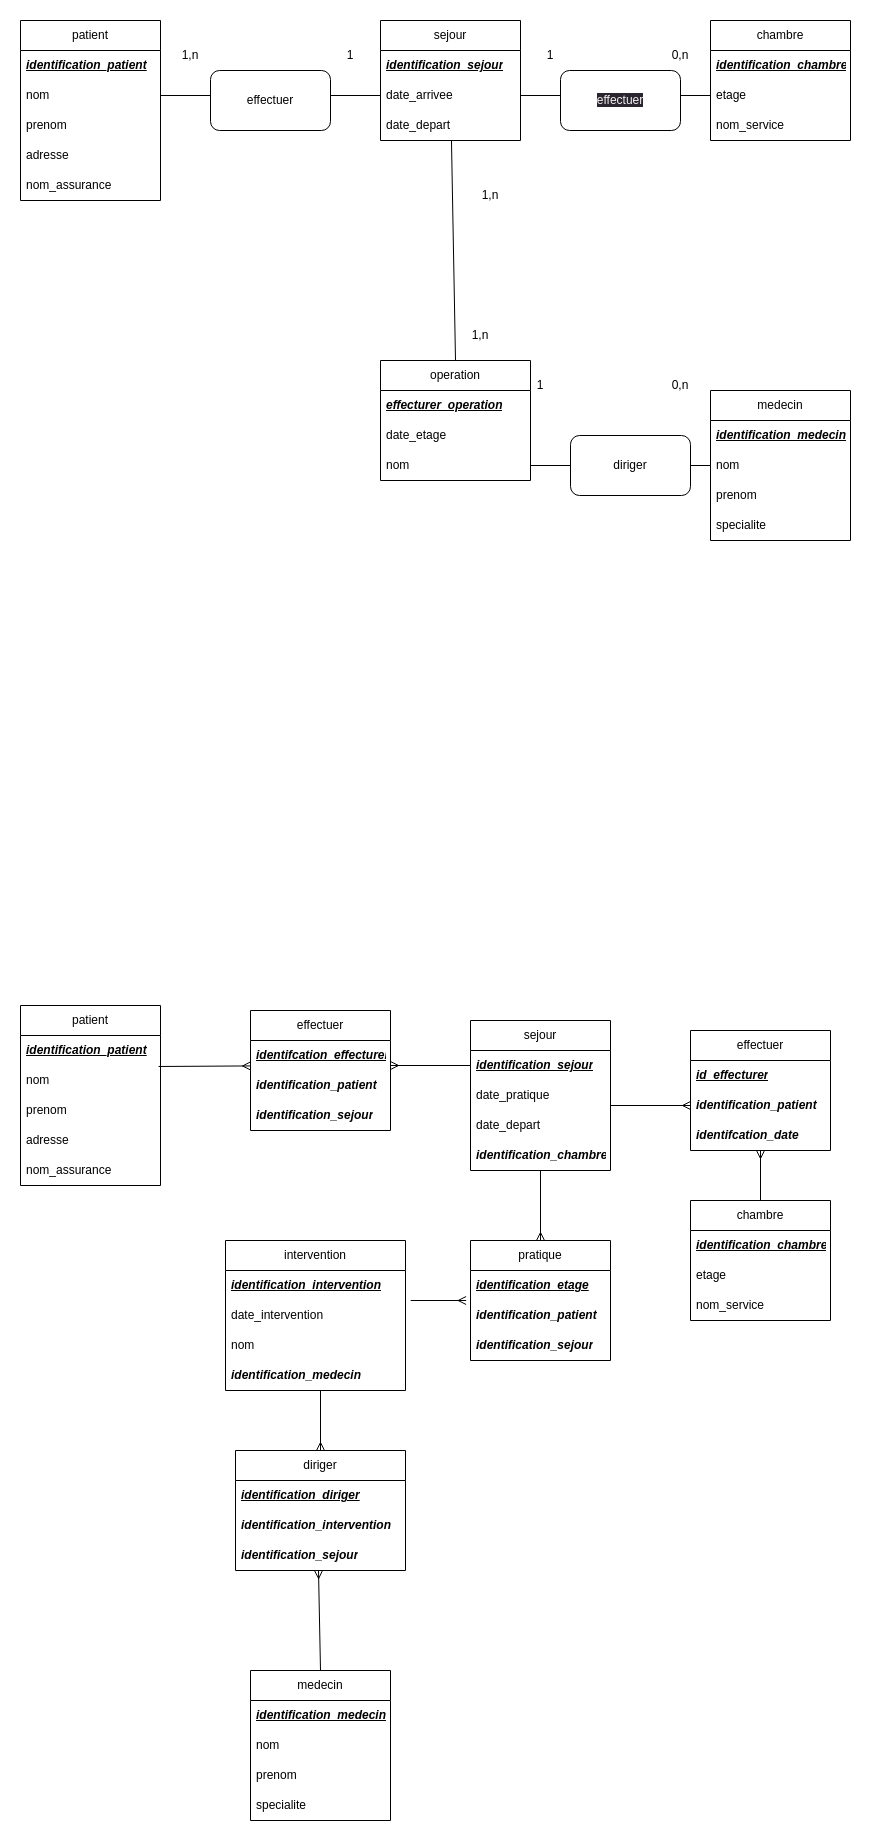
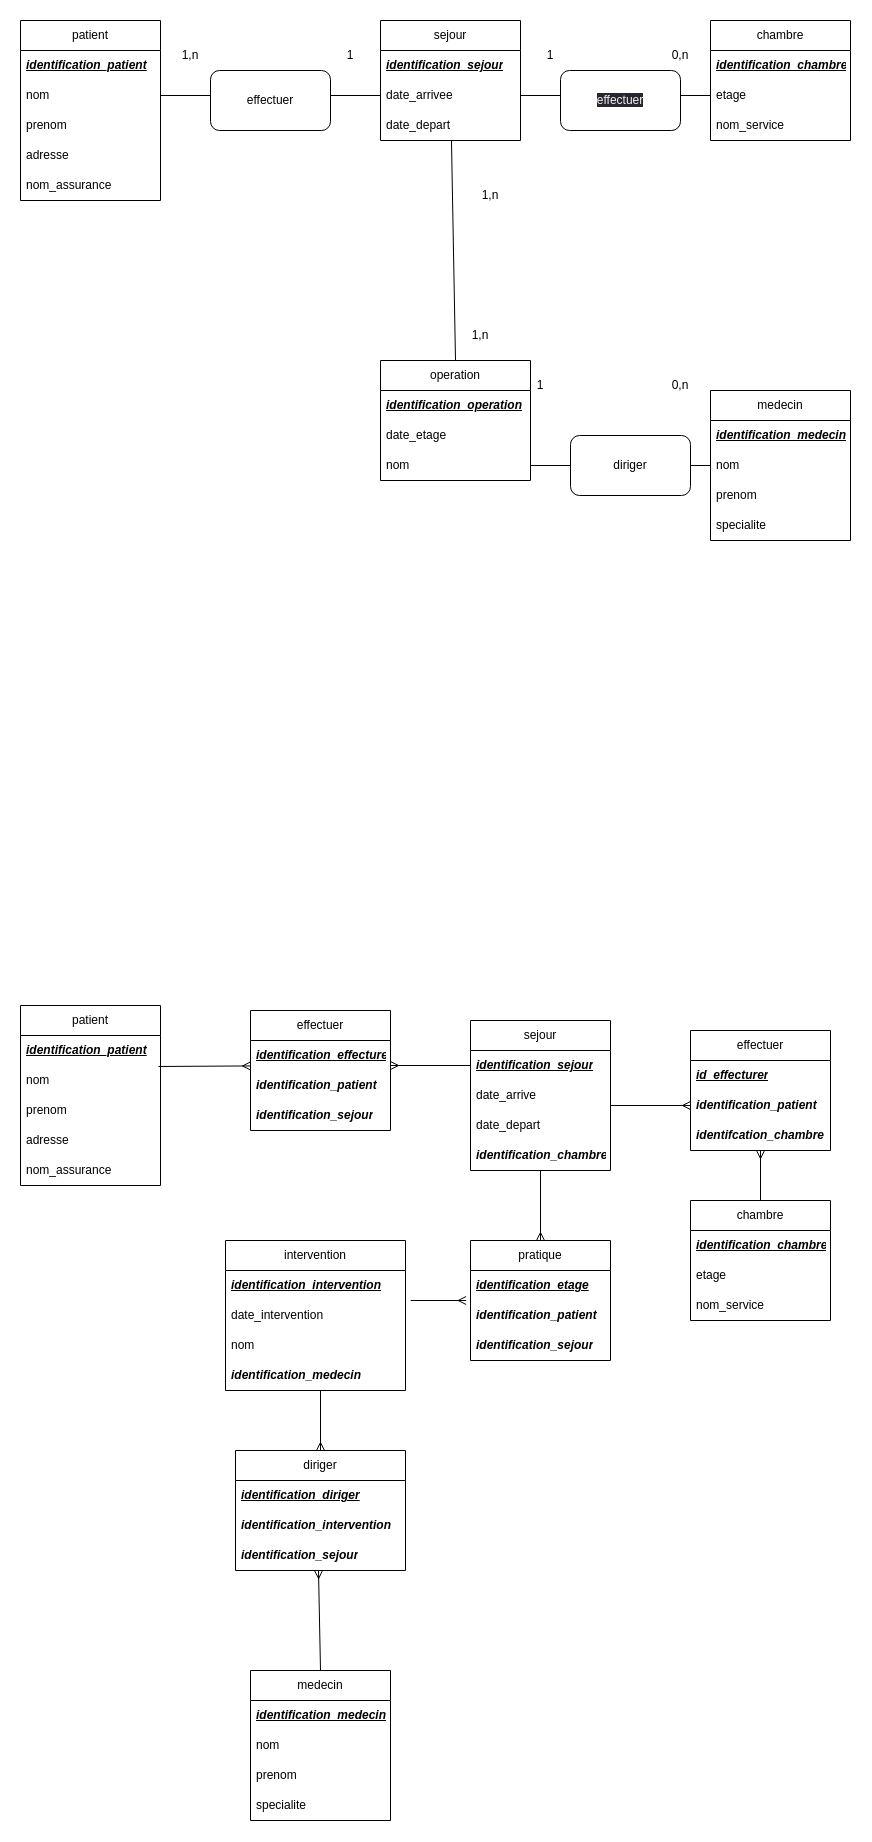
- <mxCell id="17" value="&lt;b&gt;&lt;i&gt;&lt;u&gt;effecturer_operation&lt;/u&gt;&lt;/i&gt;&lt;/b&gt;" style="text;strokeColor=none;fillColor=none;align=left;verticalAlign=middle;spacingLeft=4;spacingRight=4;overflow=hidden;points=[[0,0.5],[1,0.5]];portConstraint=eastwest;rotatable=0;whiteSpace=wrap;html=1;" parent="16" vertex="1"><mxGeometry y="30" width="150" height="30" as="geometry" /></mxCell>
+ <mxCell id="17" value="&lt;b&gt;&lt;i&gt;&lt;u&gt;identification_operation&lt;/u&gt;&lt;/i&gt;&lt;/b&gt;" style="text;strokeColor=none;fillColor=none;align=left;verticalAlign=middle;spacingLeft=4;spacingRight=4;overflow=hidden;points=[[0,0.5],[1,0.5]];portConstraint=eastwest;rotatable=0;whiteSpace=wrap;html=1;" parent="16" vertex="1"><mxGeometry y="30" width="150" height="30" as="geometry" /></mxCell>
- <mxCell id="75" value="&lt;b&gt;identifcation_effecturer&lt;/b&gt;" style="text;strokeColor=none;fillColor=none;align=left;verticalAlign=middle;spacingLeft=4;spacingRight=4;overflow=hidden;points=[[0,0.5],[1,0.5]];portConstraint=eastwest;rotatable=0;whiteSpace=wrap;html=1;fontStyle=6" vertex="1" parent="74"><mxGeometry y="30" width="140" height="30" as="geometry" /></mxCell>
+ <mxCell id="75" value="&lt;b&gt;identification_effecturer&lt;/b&gt;" style="text;strokeColor=none;fillColor=none;align=left;verticalAlign=middle;spacingLeft=4;spacingRight=4;overflow=hidden;points=[[0,0.5],[1,0.5]];portConstraint=eastwest;rotatable=0;whiteSpace=wrap;html=1;fontStyle=6" vertex="1" parent="74"><mxGeometry y="30" width="140" height="30" as="geometry" /></mxCell>
- <mxCell id="47" value="date_pratique" style="text;strokeColor=none;fillColor=none;align=left;verticalAlign=middle;spacingLeft=4;spacingRight=4;overflow=hidden;points=[[0,0.5],[1,0.5]];portConstraint=eastwest;rotatable=0;whiteSpace=wrap;html=1;" parent="45" vertex="1"><mxGeometry y="60" width="140" height="30" as="geometry" /></mxCell>
+ <mxCell id="47" value="date_arrive" style="text;strokeColor=none;fillColor=none;align=left;verticalAlign=middle;spacingLeft=4;spacingRight=4;overflow=hidden;points=[[0,0.5],[1,0.5]];portConstraint=eastwest;rotatable=0;whiteSpace=wrap;html=1;" parent="45" vertex="1"><mxGeometry y="60" width="140" height="30" as="geometry" /></mxCell>
- <mxCell id="81" value="&lt;b&gt;identifcation_date&lt;/b&gt;" style="text;strokeColor=none;fillColor=none;align=left;verticalAlign=middle;spacingLeft=4;spacingRight=4;overflow=hidden;points=[[0,0.5],[1,0.5]];portConstraint=eastwest;rotatable=0;whiteSpace=wrap;html=1;fontStyle=2" vertex="1" parent="78"><mxGeometry y="90" width="140" height="30" as="geometry" /></mxCell>
+ <mxCell id="81" value="&lt;b&gt;identifcation_chambre&lt;/b&gt;" style="text;strokeColor=none;fillColor=none;align=left;verticalAlign=middle;spacingLeft=4;spacingRight=4;overflow=hidden;points=[[0,0.5],[1,0.5]];portConstraint=eastwest;rotatable=0;whiteSpace=wrap;html=1;fontStyle=2" vertex="1" parent="78"><mxGeometry y="90" width="140" height="30" as="geometry" /></mxCell>
